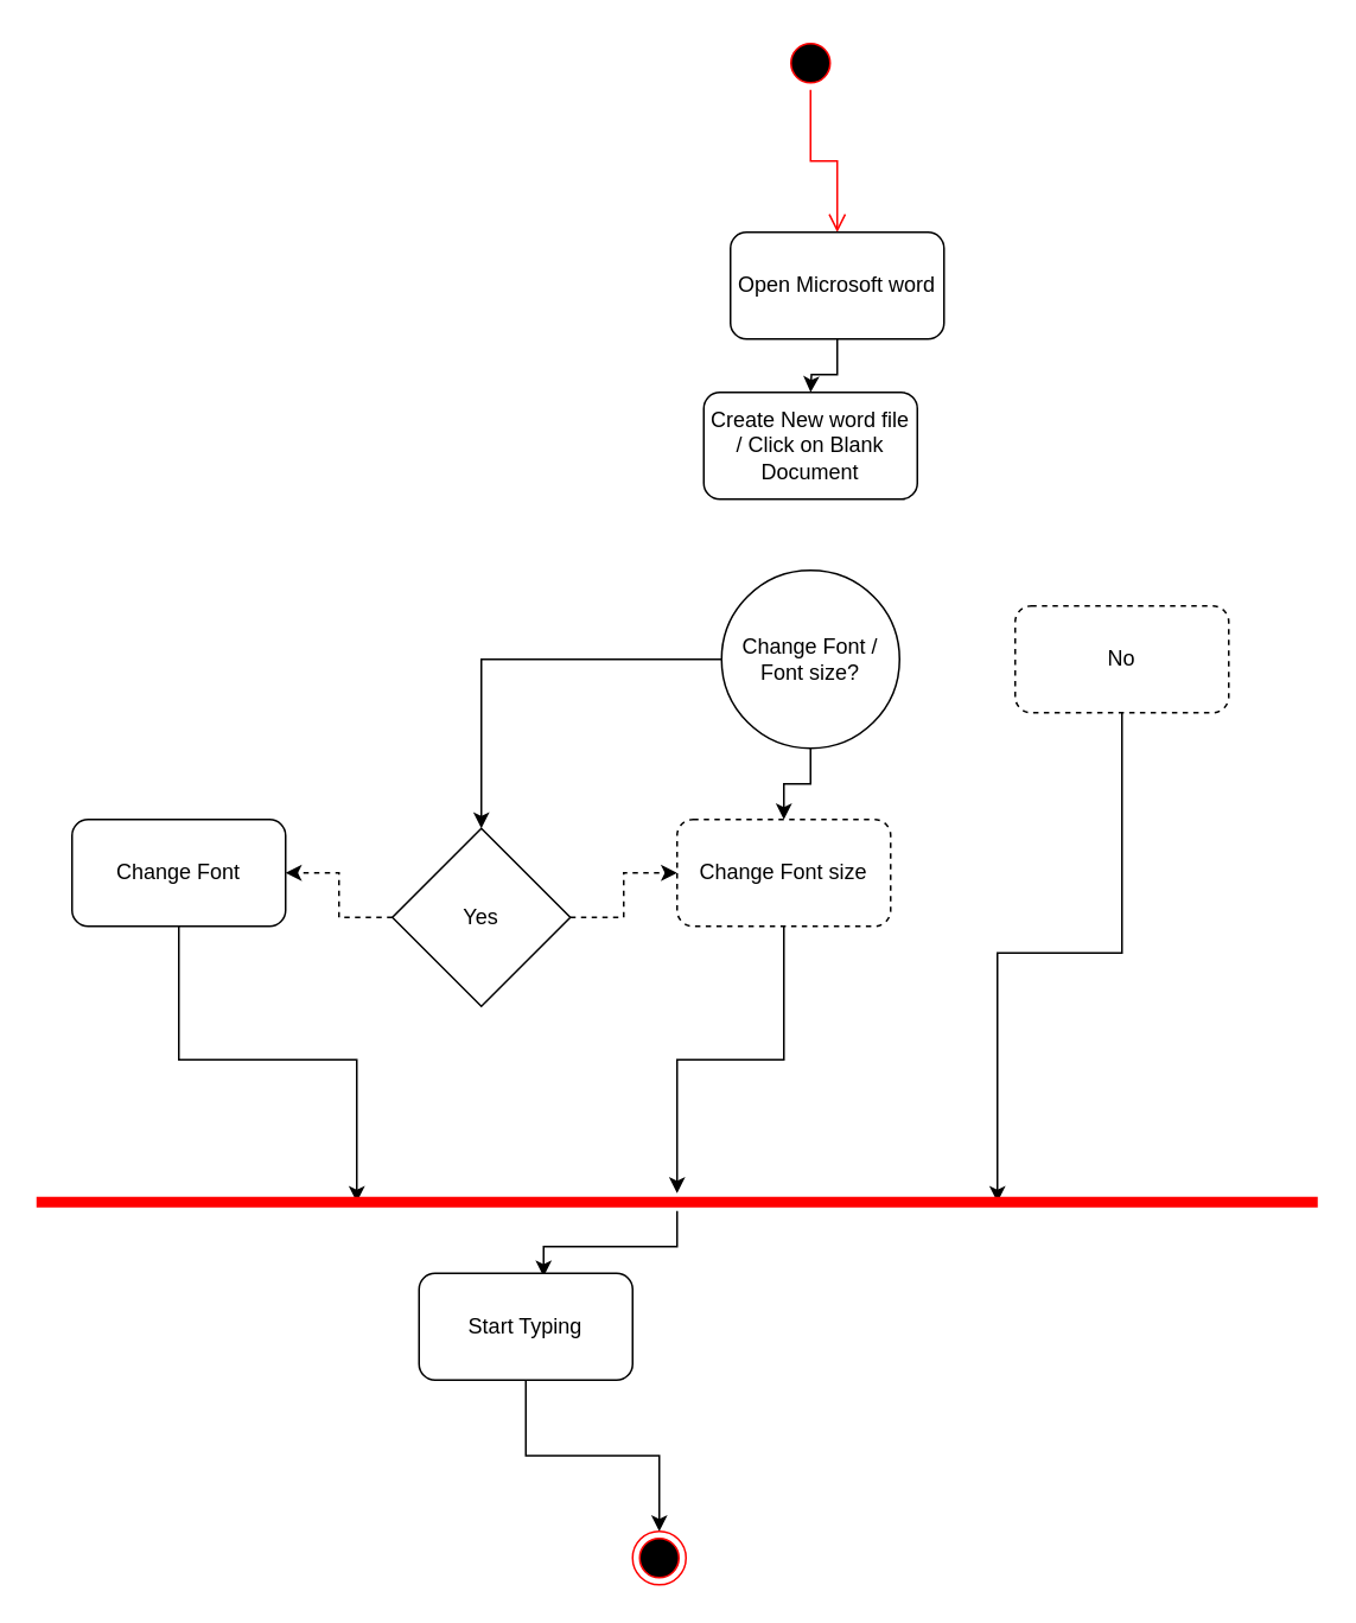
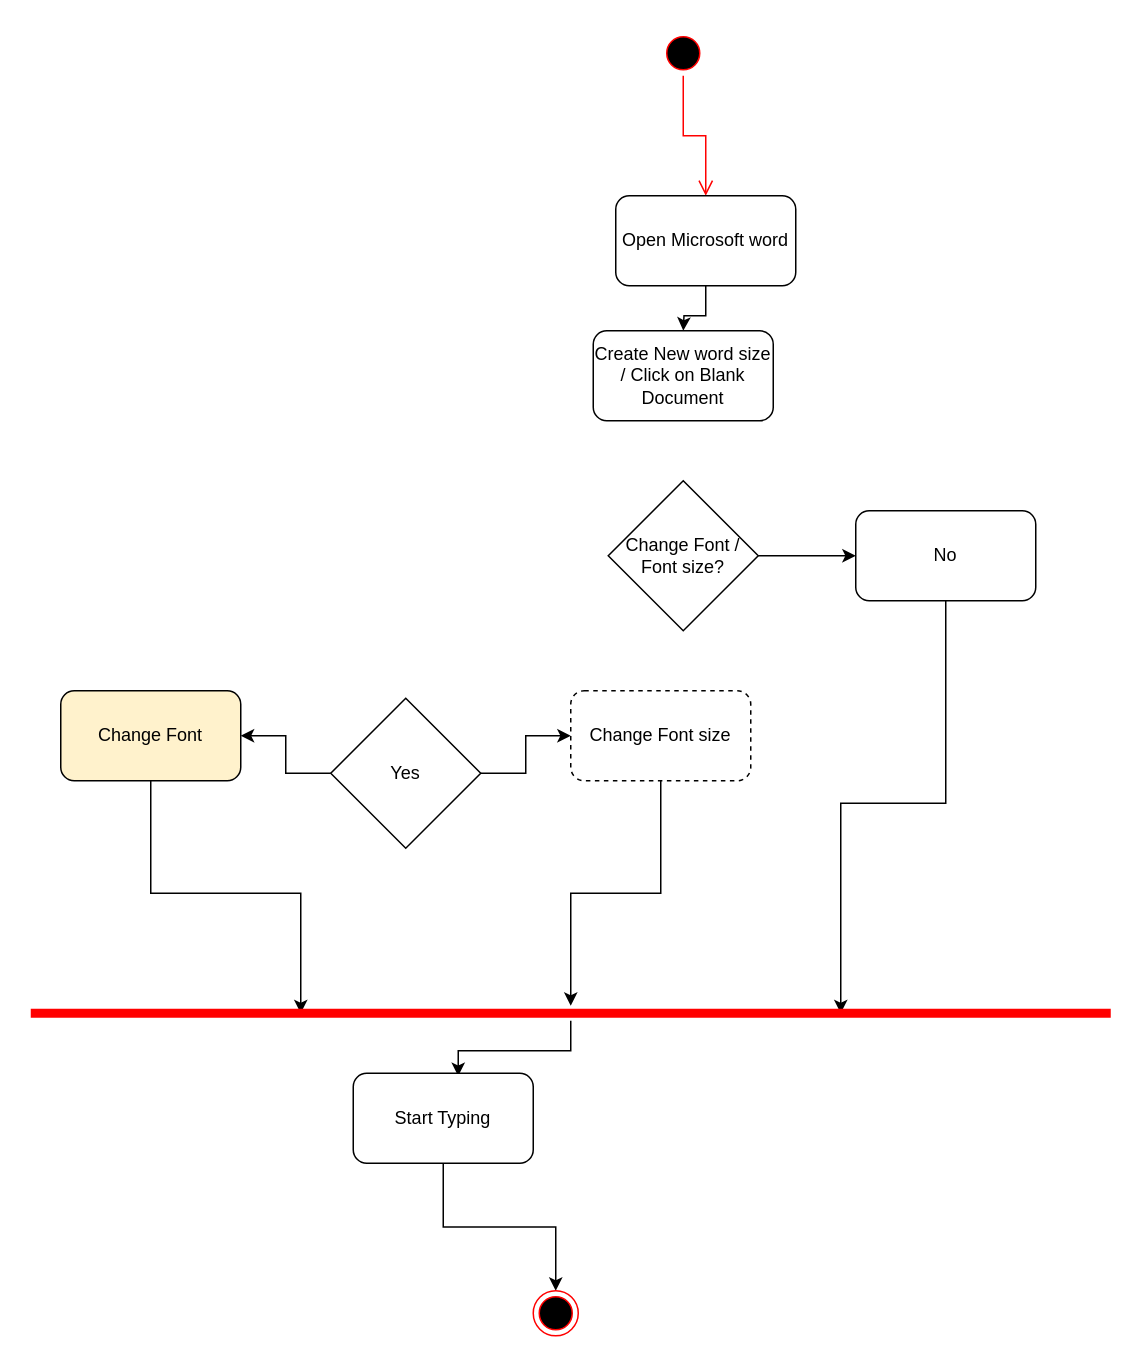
- <mxCell id="6" value="Create New word file&lt;br&gt;/ Click on Blank Document" style="rounded=1;whiteSpace=wrap;html=1;" vertex="1" parent="1"><mxGeometry x="395" y="220" width="120" height="60" as="geometry" /></mxCell>
+ <mxCell id="6" value="Create New word size&lt;br&gt;/ Click on Blank Document" style="rounded=1;whiteSpace=wrap;html=1;" vertex="1" parent="1"><mxGeometry x="395" y="220" width="120" height="60" as="geometry" /></mxCell>
- <mxCell id="7" style="edgeStyle=orthogonalEdgeStyle;rounded=0;orthogonalLoop=1;jettySize=auto;html=1;" edge="1" parent="1" source="9" target="14"><mxGeometry relative="1" as="geometry" /></mxCell>
- <mxCell id="9" value="Change Font / Font size?" style="ellipse;whiteSpace=wrap;html=1;" vertex="1" parent="1"><mxGeometry x="405" y="320" width="100" height="100" as="geometry" /></mxCell>
+ <mxCell id="9" value="Change Font / Font size?" style="rhombus;whiteSpace=wrap;html=1;" vertex="1" parent="1"><mxGeometry x="405" y="320" width="100" height="100" as="geometry" /></mxCell>
- <mxCell id="11" value="No" style="rounded=1;whiteSpace=wrap;html=1;dashed=1;" vertex="1" parent="1"><mxGeometry x="570" y="340" width="120" height="60" as="geometry" /></mxCell>
+ <mxCell id="11" value="No" style="rounded=1;whiteSpace=wrap;html=1;" vertex="1" parent="1"><mxGeometry x="570" y="340" width="120" height="60" as="geometry" /></mxCell>
- <mxCell id="8" style="edgeStyle=orthogonalEdgeStyle;rounded=0;orthogonalLoop=1;jettySize=auto;html=1;" edge="1" parent="1" source="9" target="16"><mxGeometry relative="1" as="geometry" /></mxCell>
+ <mxCell id="8" style="edgeStyle=orthogonalEdgeStyle;rounded=0;orthogonalLoop=1;jettySize=auto;html=1;entryX=0;entryY=0.5;entryDx=0;entryDy=0;" edge="1" parent="1" source="9" target="11"><mxGeometry relative="1" as="geometry" /></mxCell>
- <mxCell id="18" value="Change Font" style="rounded=1;whiteSpace=wrap;html=1;" vertex="1" parent="1"><mxGeometry x="40" y="460" width="120" height="60" as="geometry" /></mxCell>
+ <mxCell id="18" value="Change Font" style="rounded=1;whiteSpace=wrap;html=1;fillColor=#fff2cc;" vertex="1" parent="1"><mxGeometry x="40" y="460" width="120" height="60" as="geometry" /></mxCell>
- <mxCell id="13" style="edgeStyle=orthogonalEdgeStyle;rounded=0;orthogonalLoop=1;jettySize=auto;html=1;dashed=1;" edge="1" parent="1" source="14" target="18"><mxGeometry relative="1" as="geometry" /></mxCell>
+ <mxCell id="13" style="edgeStyle=orthogonalEdgeStyle;rounded=0;orthogonalLoop=1;jettySize=auto;html=1;" edge="1" parent="1" source="14" target="18"><mxGeometry relative="1" as="geometry" /></mxCell>
- <mxCell id="12" style="edgeStyle=orthogonalEdgeStyle;rounded=0;orthogonalLoop=1;jettySize=auto;html=1;entryX=0;entryY=0.5;entryDx=0;entryDy=0;dashed=1;" edge="1" parent="1" source="14" target="16"><mxGeometry relative="1" as="geometry" /></mxCell>
+ <mxCell id="12" style="edgeStyle=orthogonalEdgeStyle;rounded=0;orthogonalLoop=1;jettySize=auto;html=1;entryX=0;entryY=0.5;entryDx=0;entryDy=0;" edge="1" parent="1" source="14" target="16"><mxGeometry relative="1" as="geometry" /></mxCell>
